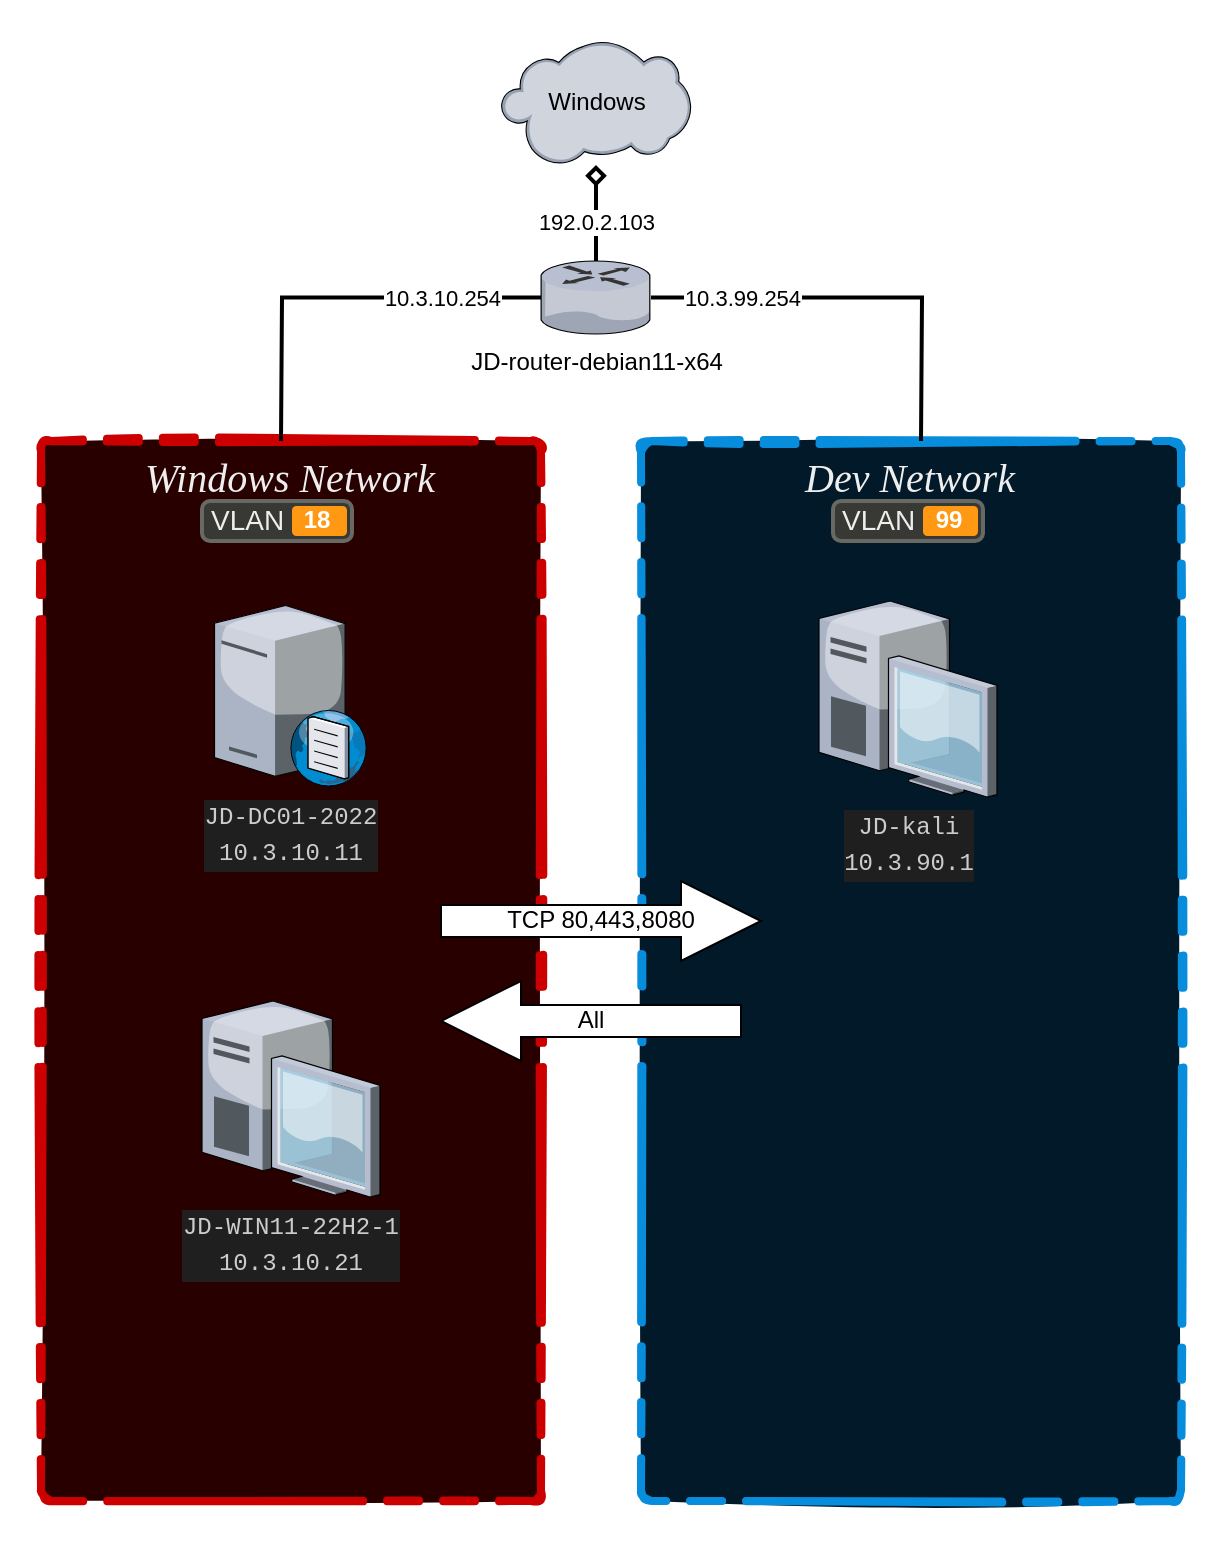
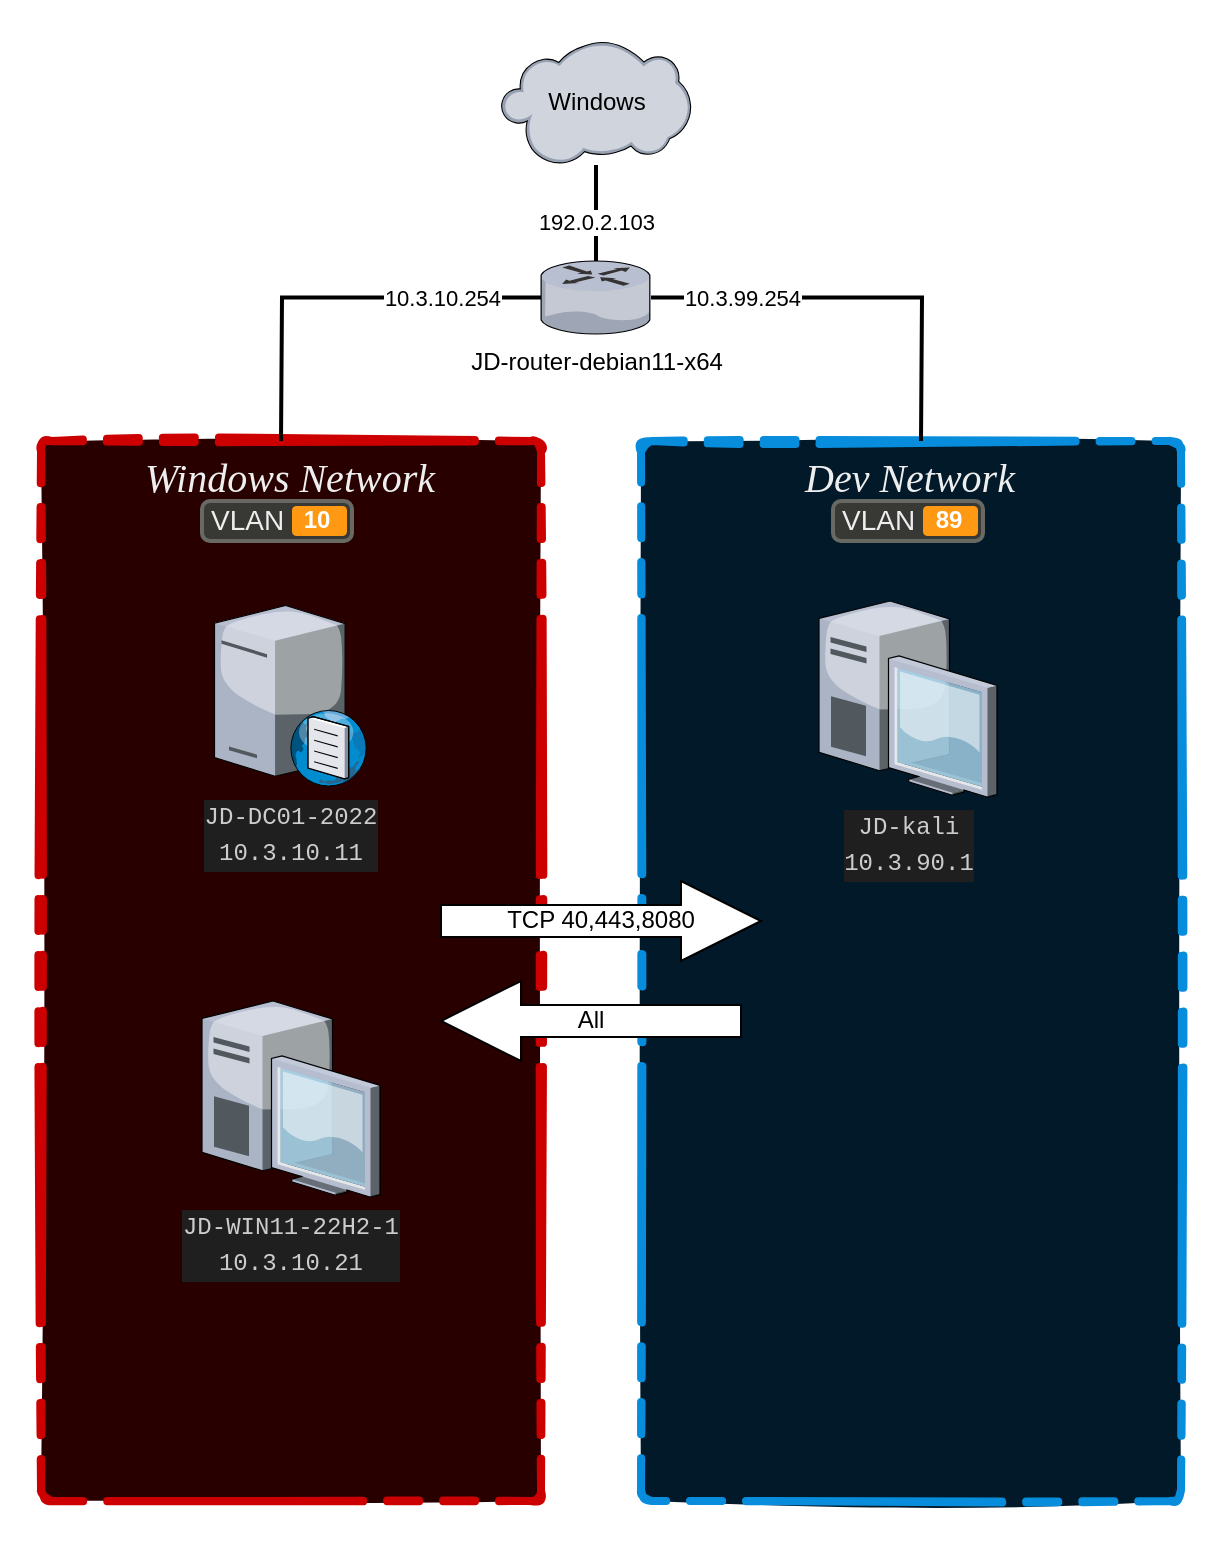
- <mxCell id="14" value="" style="edgeStyle=orthogonalEdgeStyle;rounded=0;orthogonalLoop=1;jettySize=auto;html=1;strokeWidth=2;endArrow=diamond;endFill=0;" parent="1" source="16" target="18" edge="1"><mxGeometry relative="1" as="geometry" /></mxCell>
+ <mxCell id="14" value="" style="edgeStyle=orthogonalEdgeStyle;rounded=0;orthogonalLoop=1;jettySize=auto;html=1;strokeWidth=2;endArrow=none;endFill=0;" parent="1" source="16" target="18" edge="1"><mxGeometry relative="1" as="geometry" /></mxCell>
- <mxCell id="3" value="&lt;font style=&quot;font-size: 12px&quot;&gt;18&lt;br&gt;&lt;/font&gt;" style="shape=stencil(rVNNb8MgDP01XKsEyrocq3Q5TTvuzhK3QSWhImzt9utncLcJNU2mquJg/PFs82yYKIdWHYDxrFcdMLFhnG9svQeHptJ2BzsEp1FvYNCF15aCeEbqkdSVDKp4YtmaBVfGRLm1DnbOvvdN4vh1a2Nqa2yoRDJmYlyIRzyS8jNejaIH7+wexvEPBR7xH/xRN74Nr4iSHjaN29rej1cFgHnooL8Cn1FEYL6cBkX+HNQe1RNBzsx/Jloyh4spKVf/lfwxXu0TB0P0TAR5OIWWMI6Svj6vXyjtuUuZdFmQ9qGM3vVk6nTTmDnKru5IVRXFDdwt07b4Qib08dUiJTCXIwTmM7sZur7vCokSLRf/KVrp/0bDNw==);html=1;labelPosition=center;align=center;spacingLeft=40;dashed=0;shadow=0;fillColor=#383835;rounded=1;glass=0;labelBackgroundColor=none;sketch=0;fontColor=#FFFFFF;fontSize=9;verticalLabelPosition=middle;verticalAlign=middle;spacingBottom=0;spacing=0;spacingTop=0;fontStyle=1;arcSize=4;strokeColor=#696963;" parent="2" vertex="1"><mxGeometry x="80.5" y="30" width="75" height="20" as="geometry" /></mxCell>
+ <mxCell id="3" value="&lt;font style=&quot;font-size: 12px&quot;&gt;10&lt;br&gt;&lt;/font&gt;" style="shape=stencil(rVNNb8MgDP01XKsEyrocq3Q5TTvuzhK3QSWhImzt9utncLcJNU2mquJg/PFs82yYKIdWHYDxrFcdMLFhnG9svQeHptJ2BzsEp1FvYNCF15aCeEbqkdSVDKp4YtmaBVfGRLm1DnbOvvdN4vh1a2Nqa2yoRDJmYlyIRzyS8jNejaIH7+wexvEPBR7xH/xRN74Nr4iSHjaN29rej1cFgHnooL8Cn1FEYL6cBkX+HNQe1RNBzsx/Jloyh4spKVf/lfwxXu0TB0P0TAR5OIWWMI6Svj6vXyjtuUuZdFmQ9qGM3vVk6nTTmDnKru5IVRXFDdwt07b4Qib08dUiJTCXIwTmM7sZur7vCokSLRf/KVrp/0bDNw==);html=1;labelPosition=center;align=center;spacingLeft=40;dashed=0;shadow=0;fillColor=#383835;rounded=1;glass=0;labelBackgroundColor=none;sketch=0;fontColor=#FFFFFF;fontSize=9;verticalLabelPosition=middle;verticalAlign=middle;spacingBottom=0;spacing=0;spacingTop=0;fontStyle=1;arcSize=4;strokeColor=#696963;" parent="2" vertex="1"><mxGeometry x="80.5" y="30" width="75" height="20" as="geometry" /></mxCell>
- <mxCell id="7" value="&lt;font style=&quot;font-size: 12px&quot;&gt;99&lt;br&gt;&lt;/font&gt;" style="shape=stencil(rVNNb8MgDP01XKsEyrocq3Q5TTvuzhK3QSWhImzt9utncLcJNU2mquJg/PFs82yYKIdWHYDxrFcdMLFhnG9svQeHptJ2BzsEp1FvYNCF15aCeEbqkdSVDKp4YtmaBVfGRLm1DnbOvvdN4vh1a2Nqa2yoRDJmYlyIRzyS8jNejaIH7+wexvEPBR7xH/xRN74Nr4iSHjaN29rej1cFgHnooL8Cn1FEYL6cBkX+HNQe1RNBzsx/Jloyh4spKVf/lfwxXu0TB0P0TAR5OIWWMI6Svj6vXyjtuUuZdFmQ9qGM3vVk6nTTmDnKru5IVRXFDdwt07b4Qib08dUiJTCXIwTmM7sZur7vCokSLRf/KVrp/0bDNw==);html=1;labelPosition=center;align=center;spacingLeft=40;dashed=0;shadow=0;fillColor=#383835;rounded=1;glass=0;labelBackgroundColor=none;sketch=0;fontColor=#FFFFFF;fontSize=9;verticalLabelPosition=middle;verticalAlign=middle;spacingBottom=0;spacing=0;spacingTop=0;fontStyle=1;arcSize=4;strokeColor=#696963;" parent="6" vertex="1"><mxGeometry x="96" y="30" width="75" height="20" as="geometry" /></mxCell>
+ <mxCell id="7" value="&lt;font style=&quot;font-size: 12px&quot;&gt;89&lt;br&gt;&lt;/font&gt;" style="shape=stencil(rVNNb8MgDP01XKsEyrocq3Q5TTvuzhK3QSWhImzt9utncLcJNU2mquJg/PFs82yYKIdWHYDxrFcdMLFhnG9svQeHptJ2BzsEp1FvYNCF15aCeEbqkdSVDKp4YtmaBVfGRLm1DnbOvvdN4vh1a2Nqa2yoRDJmYlyIRzyS8jNejaIH7+wexvEPBR7xH/xRN74Nr4iSHjaN29rej1cFgHnooL8Cn1FEYL6cBkX+HNQe1RNBzsx/Jloyh4spKVf/lfwxXu0TB0P0TAR5OIWWMI6Svj6vXyjtuUuZdFmQ9qGM3vVk6nTTmDnKru5IVRXFDdwt07b4Qib08dUiJTCXIwTmM7sZur7vCokSLRf/KVrp/0bDNw==);html=1;labelPosition=center;align=center;spacingLeft=40;dashed=0;shadow=0;fillColor=#383835;rounded=1;glass=0;labelBackgroundColor=none;sketch=0;fontColor=#FFFFFF;fontSize=9;verticalLabelPosition=middle;verticalAlign=middle;spacingBottom=0;spacing=0;spacingTop=0;fontStyle=1;arcSize=4;strokeColor=#696963;" parent="6" vertex="1"><mxGeometry x="96" y="30" width="75" height="20" as="geometry" /></mxCell>
- <mxCell id="9" value="TCP 80,443,8080" style="html=1;shadow=0;dashed=0;align=center;verticalAlign=middle;shape=mxgraph.arrows2.arrow;dy=0.6;dx=40;notch=0;" parent="6" vertex="1"><mxGeometry x="-100" y="220" width="160" height="40" as="geometry" /></mxCell>
+ <mxCell id="9" value="TCP 40,443,8080" style="html=1;shadow=0;dashed=0;align=center;verticalAlign=middle;shape=mxgraph.arrows2.arrow;dy=0.6;dx=40;notch=0;" parent="6" vertex="1"><mxGeometry x="-100" y="220" width="160" height="40" as="geometry" /></mxCell>
